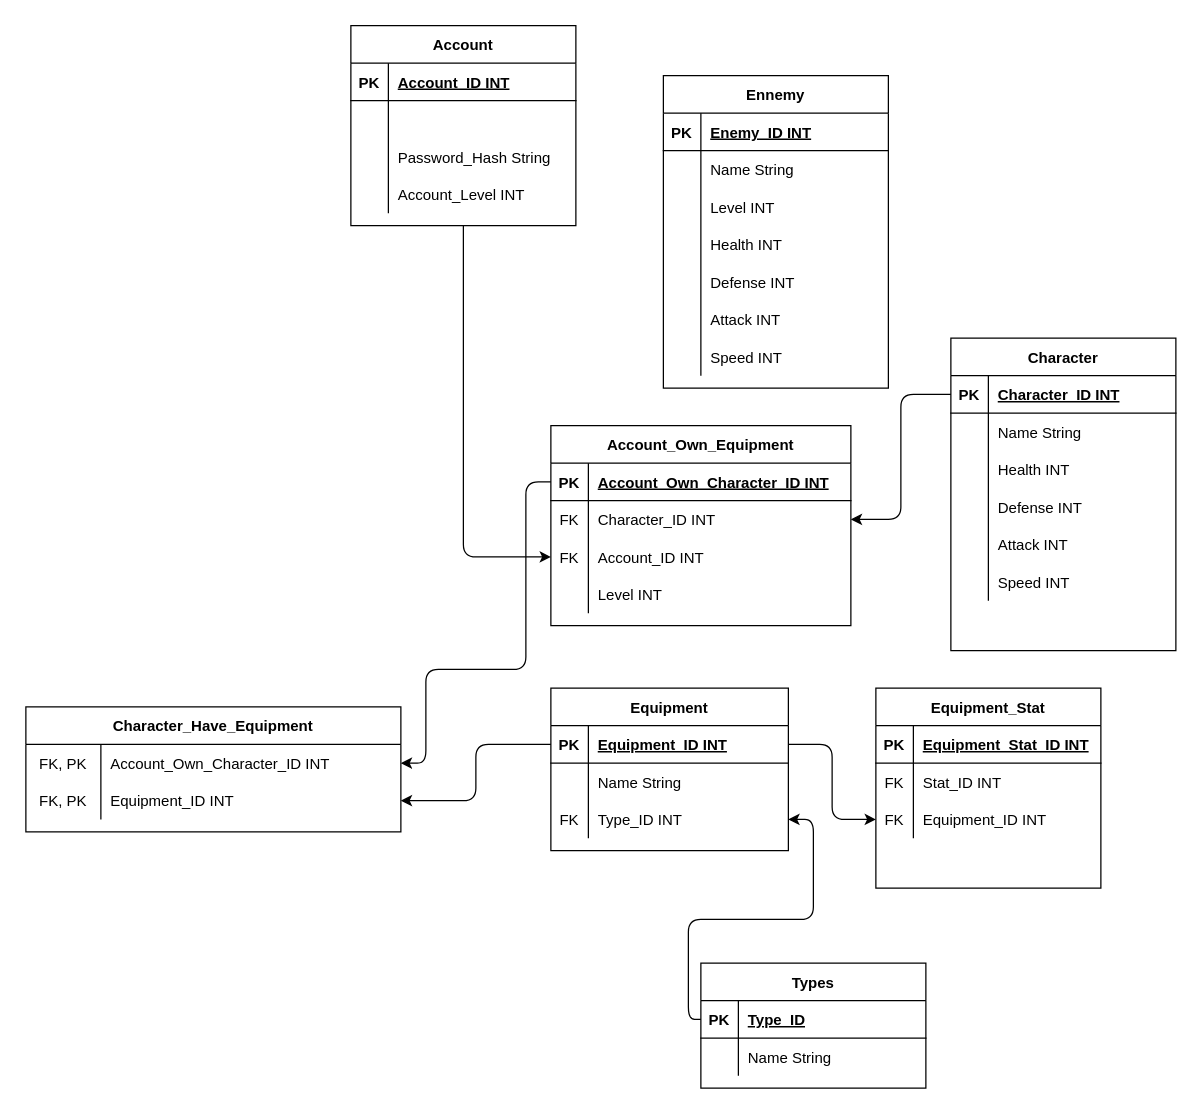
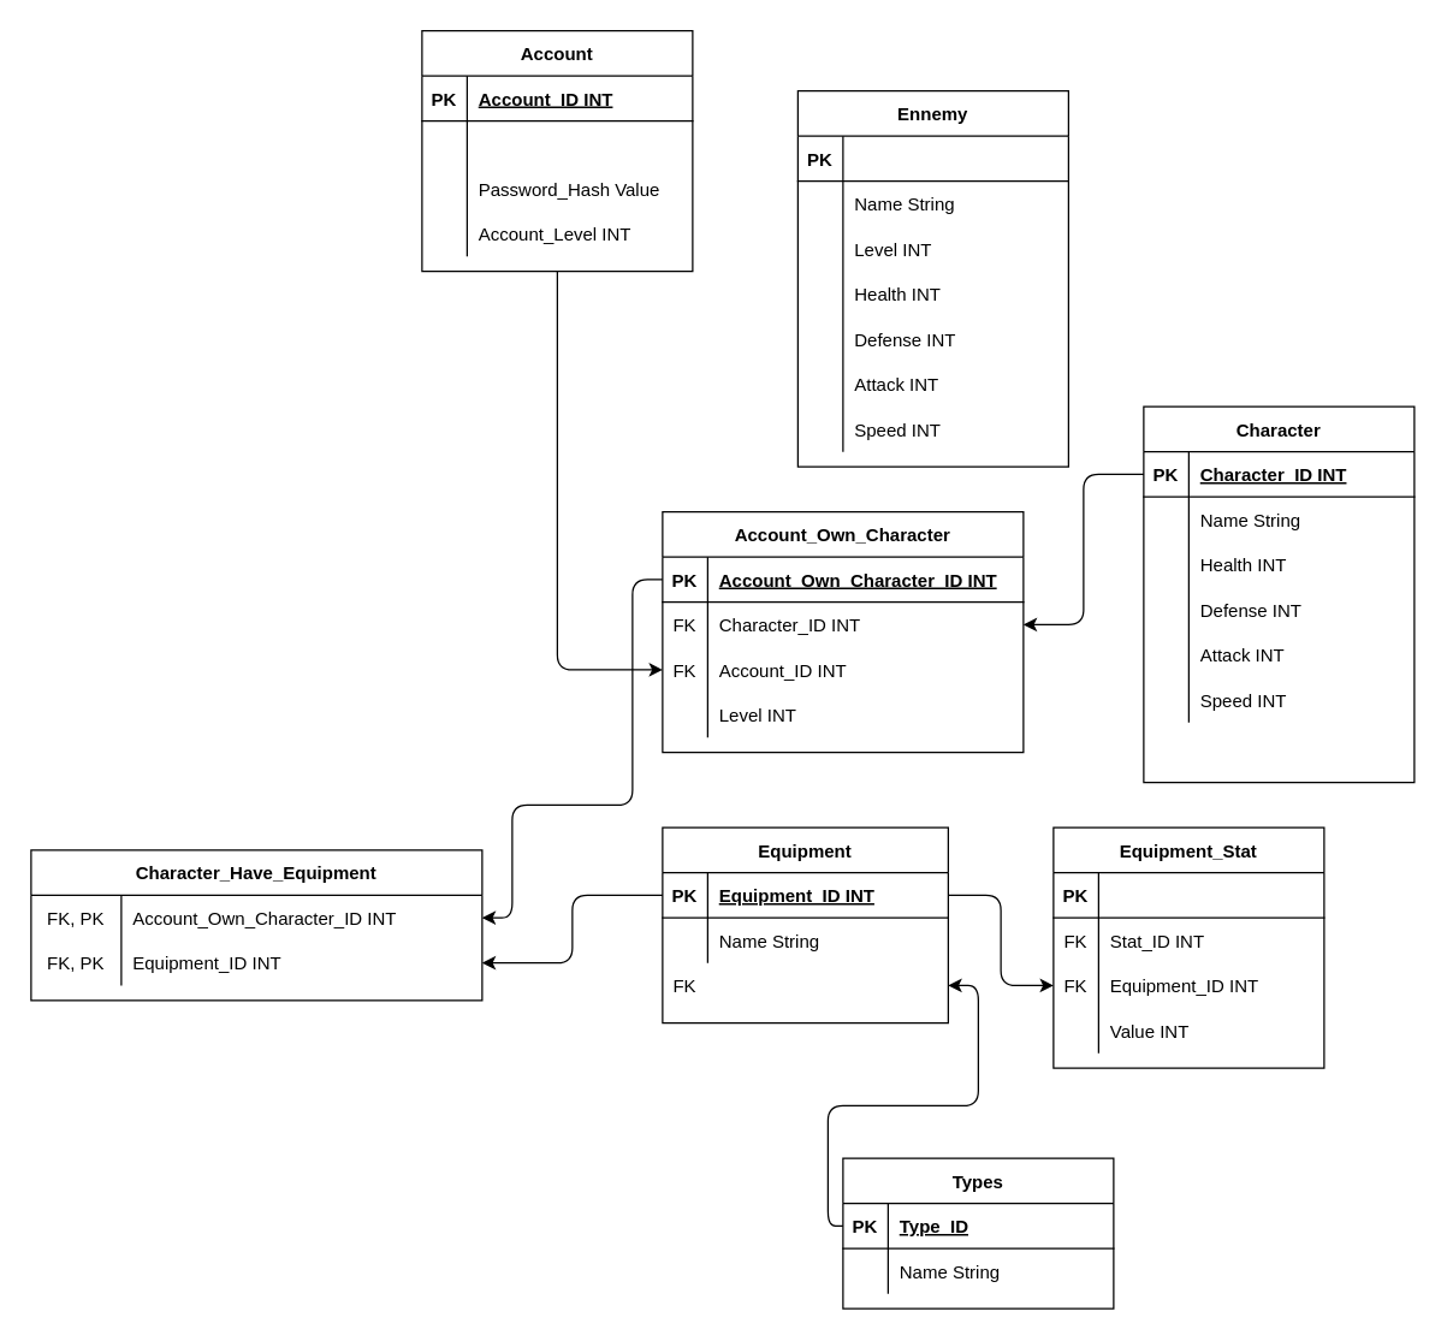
- <mxCell id="36" value="Enemy_ID INT" style="shape=partialRectangle;connectable=0;fillColor=none;top=0;left=0;bottom=0;right=0;align=left;spacingLeft=6;fontStyle=5;overflow=hidden;" parent="34" vertex="1"><mxGeometry x="30" width="150" height="30" as="geometry" /></mxCell>
- <mxCell id="10" value="Password_Hash String" style="shape=partialRectangle;connectable=0;fillColor=none;top=0;left=0;bottom=0;right=0;align=left;spacingLeft=6;overflow=hidden;" parent="8" vertex="1"><mxGeometry x="30" width="150" height="30" as="geometry" /></mxCell>
+ <mxCell id="10" value="Password_Hash Value" style="shape=partialRectangle;connectable=0;fillColor=none;top=0;left=0;bottom=0;right=0;align=left;spacingLeft=6;overflow=hidden;" parent="8" vertex="1"><mxGeometry x="30" width="150" height="30" as="geometry" /></mxCell>
- <mxCell id="88" value="Account_Own_Equipment" style="shape=table;startSize=30;container=1;collapsible=1;childLayout=tableLayout;fixedRows=1;rowLines=0;fontStyle=1;align=center;resizeLast=1;" parent="1" vertex="1"><mxGeometry x="440" y="340" width="240" height="160" as="geometry" /></mxCell>
+ <mxCell id="88" value="Account_Own_Character" style="shape=table;startSize=30;container=1;collapsible=1;childLayout=tableLayout;fixedRows=1;rowLines=0;fontStyle=1;align=center;resizeLast=1;" parent="1" vertex="1"><mxGeometry x="440" y="340" width="240" height="160" as="geometry" /></mxCell>
- <mxCell id="75" value="Equipment_Stat_ID INT" style="shape=partialRectangle;connectable=0;fillColor=none;top=0;left=0;bottom=0;right=0;align=left;spacingLeft=6;fontStyle=5;overflow=hidden;" parent="73" vertex="1"><mxGeometry x="30" width="150" height="30" as="geometry" /></mxCell>
- <mxCell id="64" value="Type_ID INT" style="shape=partialRectangle;connectable=0;fillColor=none;top=0;left=0;bottom=0;right=0;align=left;spacingLeft=6;overflow=hidden;" parent="62" vertex="1"><mxGeometry x="30" width="160" height="30" as="geometry" /></mxCell>
+ <mxCell id="84" value="Value INT" style="shape=partialRectangle;connectable=0;fillColor=none;top=0;left=0;bottom=0;right=0;align=left;spacingLeft=6;overflow=hidden;" parent="82" vertex="1"><mxGeometry x="30" width="150" height="30" as="geometry" /></mxCell>
